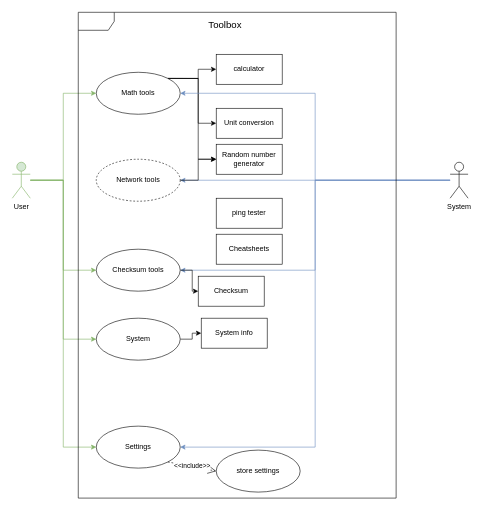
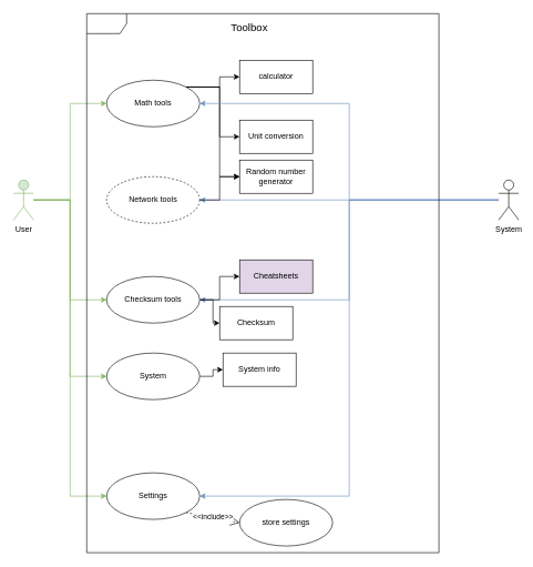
- <mxCell id="25" value="ping tester" style="html=1;whiteSpace=wrap;" parent="1" vertex="1"><mxGeometry x="360" y="330" width="110" height="50" as="geometry" /></mxCell>
+ <mxCell id="27" style="edgeStyle=orthogonalEdgeStyle;rounded=0;orthogonalLoop=1;jettySize=auto;html=1;entryX=0;entryY=0.5;entryDx=0;entryDy=0;" parent="1" source="29" target="30" edge="1"><mxGeometry relative="1" as="geometry" /></mxCell>
- <mxCell id="30" value="Cheatsheets" style="html=1;whiteSpace=wrap;" parent="1" vertex="1"><mxGeometry x="360" y="390" width="110" height="50" as="geometry" /></mxCell>
+ <mxCell id="30" value="Cheatsheets" style="html=1;whiteSpace=wrap;fillColor=#e1d5e7;" parent="1" vertex="1"><mxGeometry x="360" y="390" width="110" height="50" as="geometry" /></mxCell>
